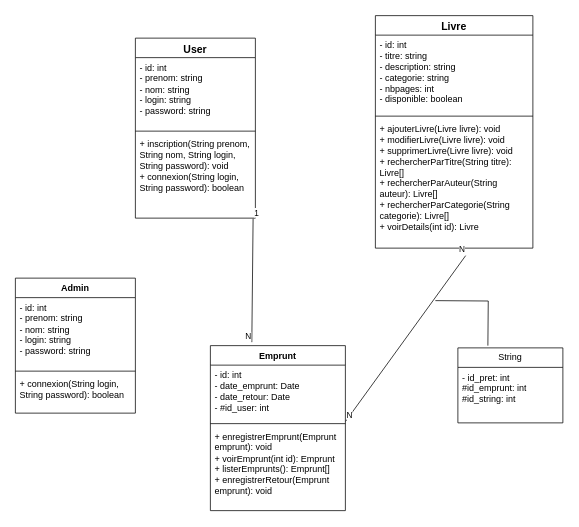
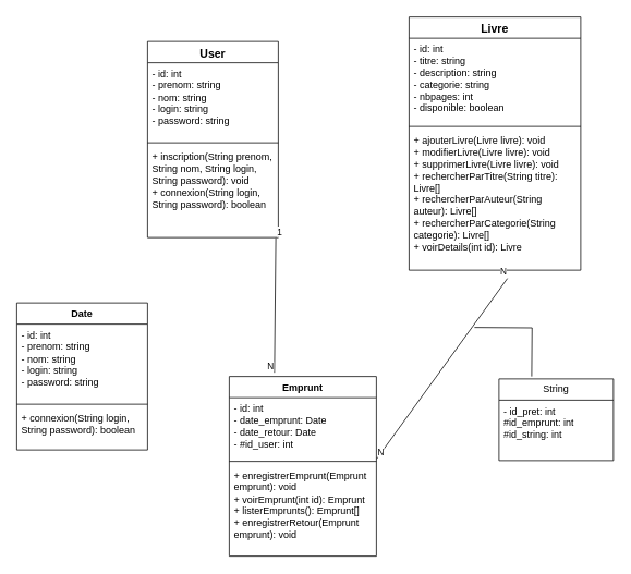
- <mxCell id="14" value="Admin" style="swimlane;fontStyle=1;align=center;verticalAlign=top;childLayout=stackLayout;horizontal=1;startSize=26;horizontalStack=0;resizeParent=1;resizeParentMax=0;resizeLast=0;collapsible=1;marginBottom=0;whiteSpace=wrap;html=1;" vertex="1" parent="1"><mxGeometry x="20" y="370" width="160" height="180" as="geometry" /></mxCell>
+ <mxCell id="14" value="Date" style="swimlane;fontStyle=1;align=center;verticalAlign=top;childLayout=stackLayout;horizontal=1;startSize=26;horizontalStack=0;resizeParent=1;resizeParentMax=0;resizeLast=0;collapsible=1;marginBottom=0;whiteSpace=wrap;html=1;" vertex="1" parent="1"><mxGeometry x="20" y="370" width="160" height="180" as="geometry" /></mxCell>
